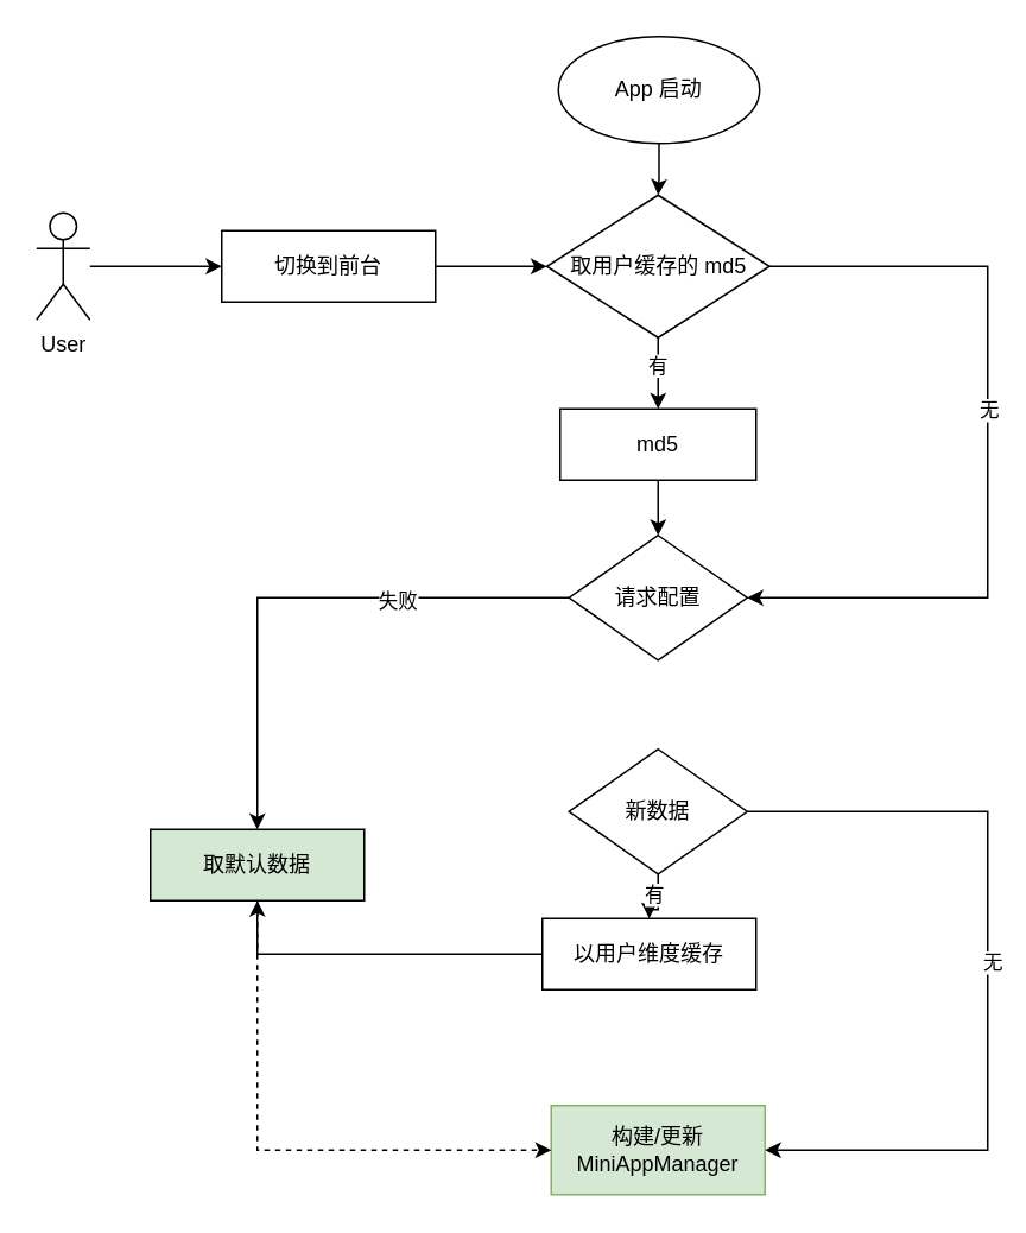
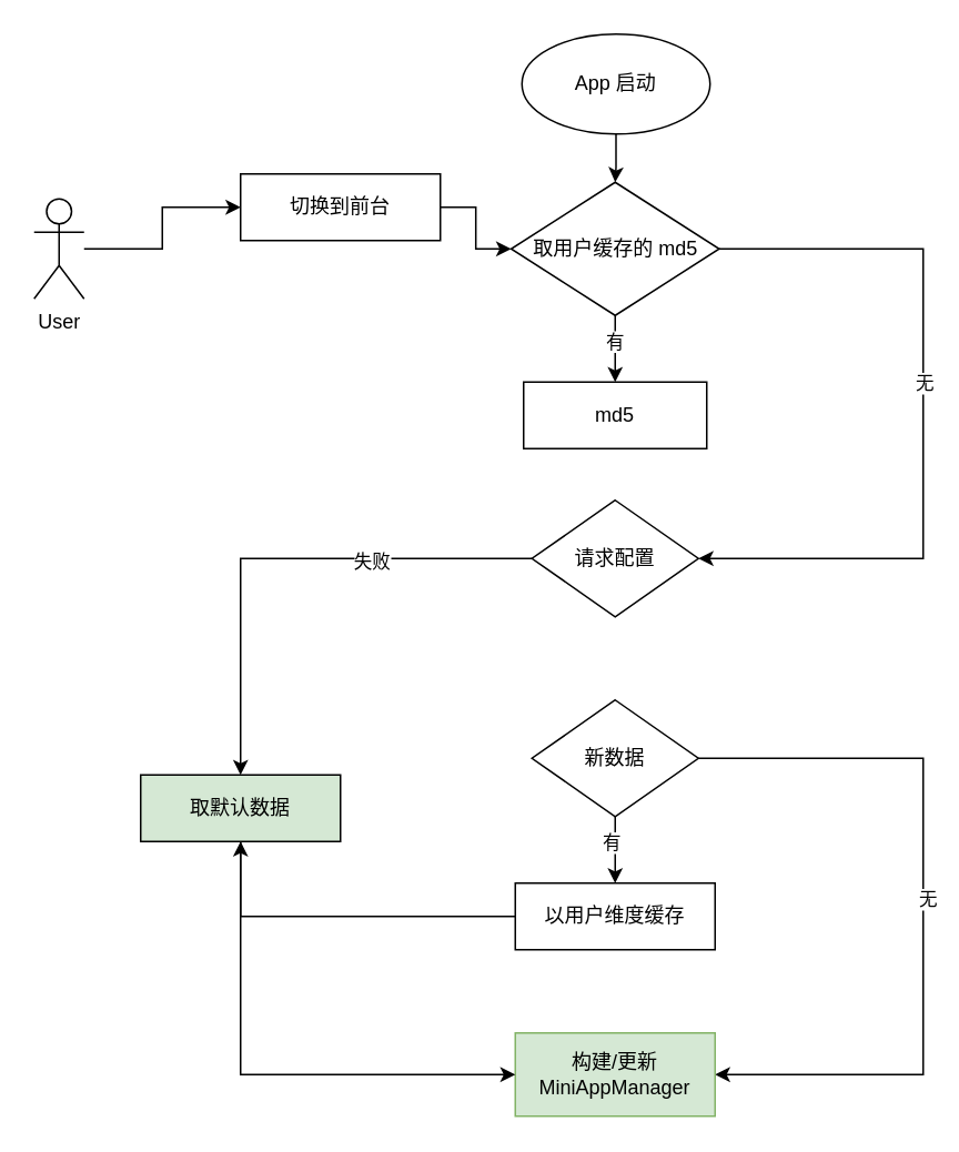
- <mxCell id="7" value="切换到前台" style="rounded=0;whiteSpace=wrap;html=1;" parent="1" vertex="1"><mxGeometry x="124" y="129" width="120" height="40" as="geometry" /></mxCell>
+ <mxCell id="7" value="切换到前台" style="rounded=0;whiteSpace=wrap;html=1;" parent="1" vertex="1"><mxGeometry x="144" y="104" width="120" height="40" as="geometry" /></mxCell>
- <mxCell id="16" style="edgeStyle=orthogonalEdgeStyle;rounded=0;orthogonalLoop=1;jettySize=auto;html=1;entryX=0.5;entryY=0;entryDx=0;entryDy=0;" parent="1" source="17" target="10" edge="1"><mxGeometry relative="1" as="geometry" /></mxCell>
- <mxCell id="27" value="以用户维度缓存" style="rounded=0;whiteSpace=wrap;html=1;" parent="1" vertex="1"><mxGeometry x="304" y="515" width="120" height="40" as="geometry" /></mxCell>
+ <mxCell id="27" value="以用户维度缓存" style="rounded=0;whiteSpace=wrap;html=1;" parent="1" vertex="1"><mxGeometry x="309" y="530" width="120" height="40" as="geometry" /></mxCell>
- <mxCell id="24" style="edgeStyle=orthogonalEdgeStyle;rounded=0;orthogonalLoop=1;jettySize=auto;html=1;entryX=0;entryY=0.5;entryDx=0;entryDy=0;dashed=1;" edge="1" parent="1" source="25" target="23"><mxGeometry relative="1" as="geometry"><Array as="points"><mxPoint x="144" y="645" /></Array></mxGeometry></mxCell>
+ <mxCell id="24" style="edgeStyle=orthogonalEdgeStyle;rounded=0;orthogonalLoop=1;jettySize=auto;html=1;entryX=0;entryY=0.5;entryDx=0;entryDy=0;" edge="1" parent="1" source="25" target="23"><mxGeometry relative="1" as="geometry"><Array as="points"><mxPoint x="144" y="645" /></Array></mxGeometry></mxCell>
